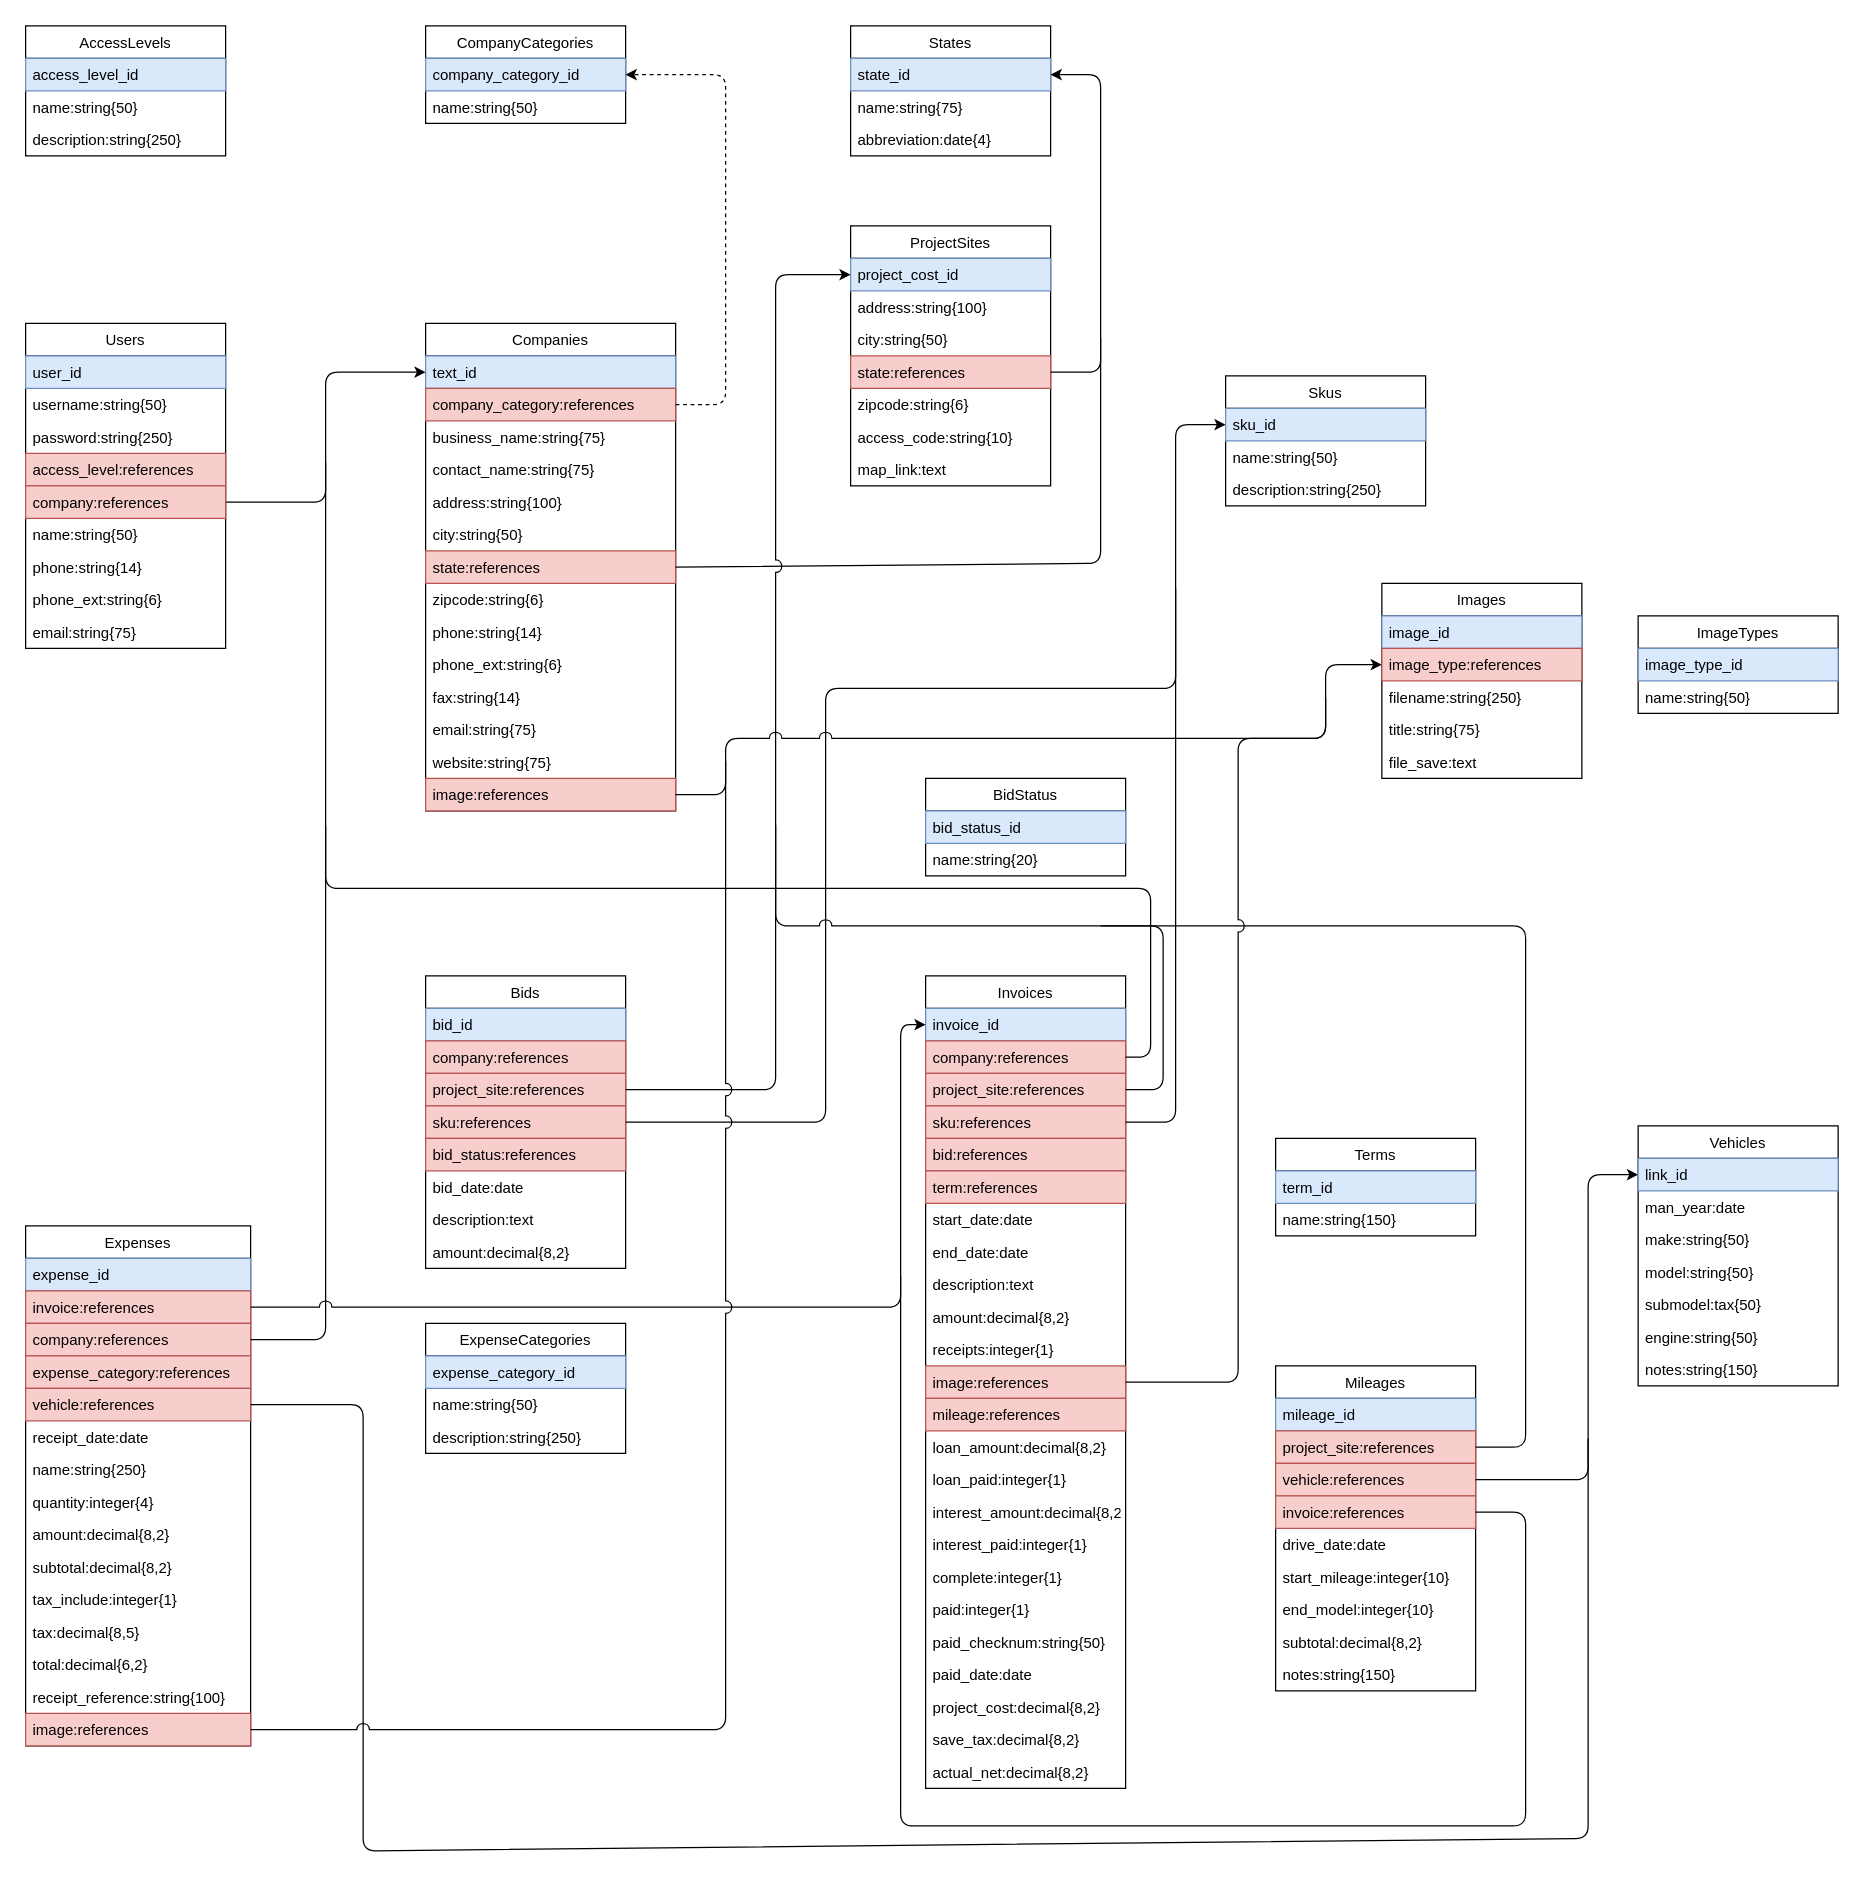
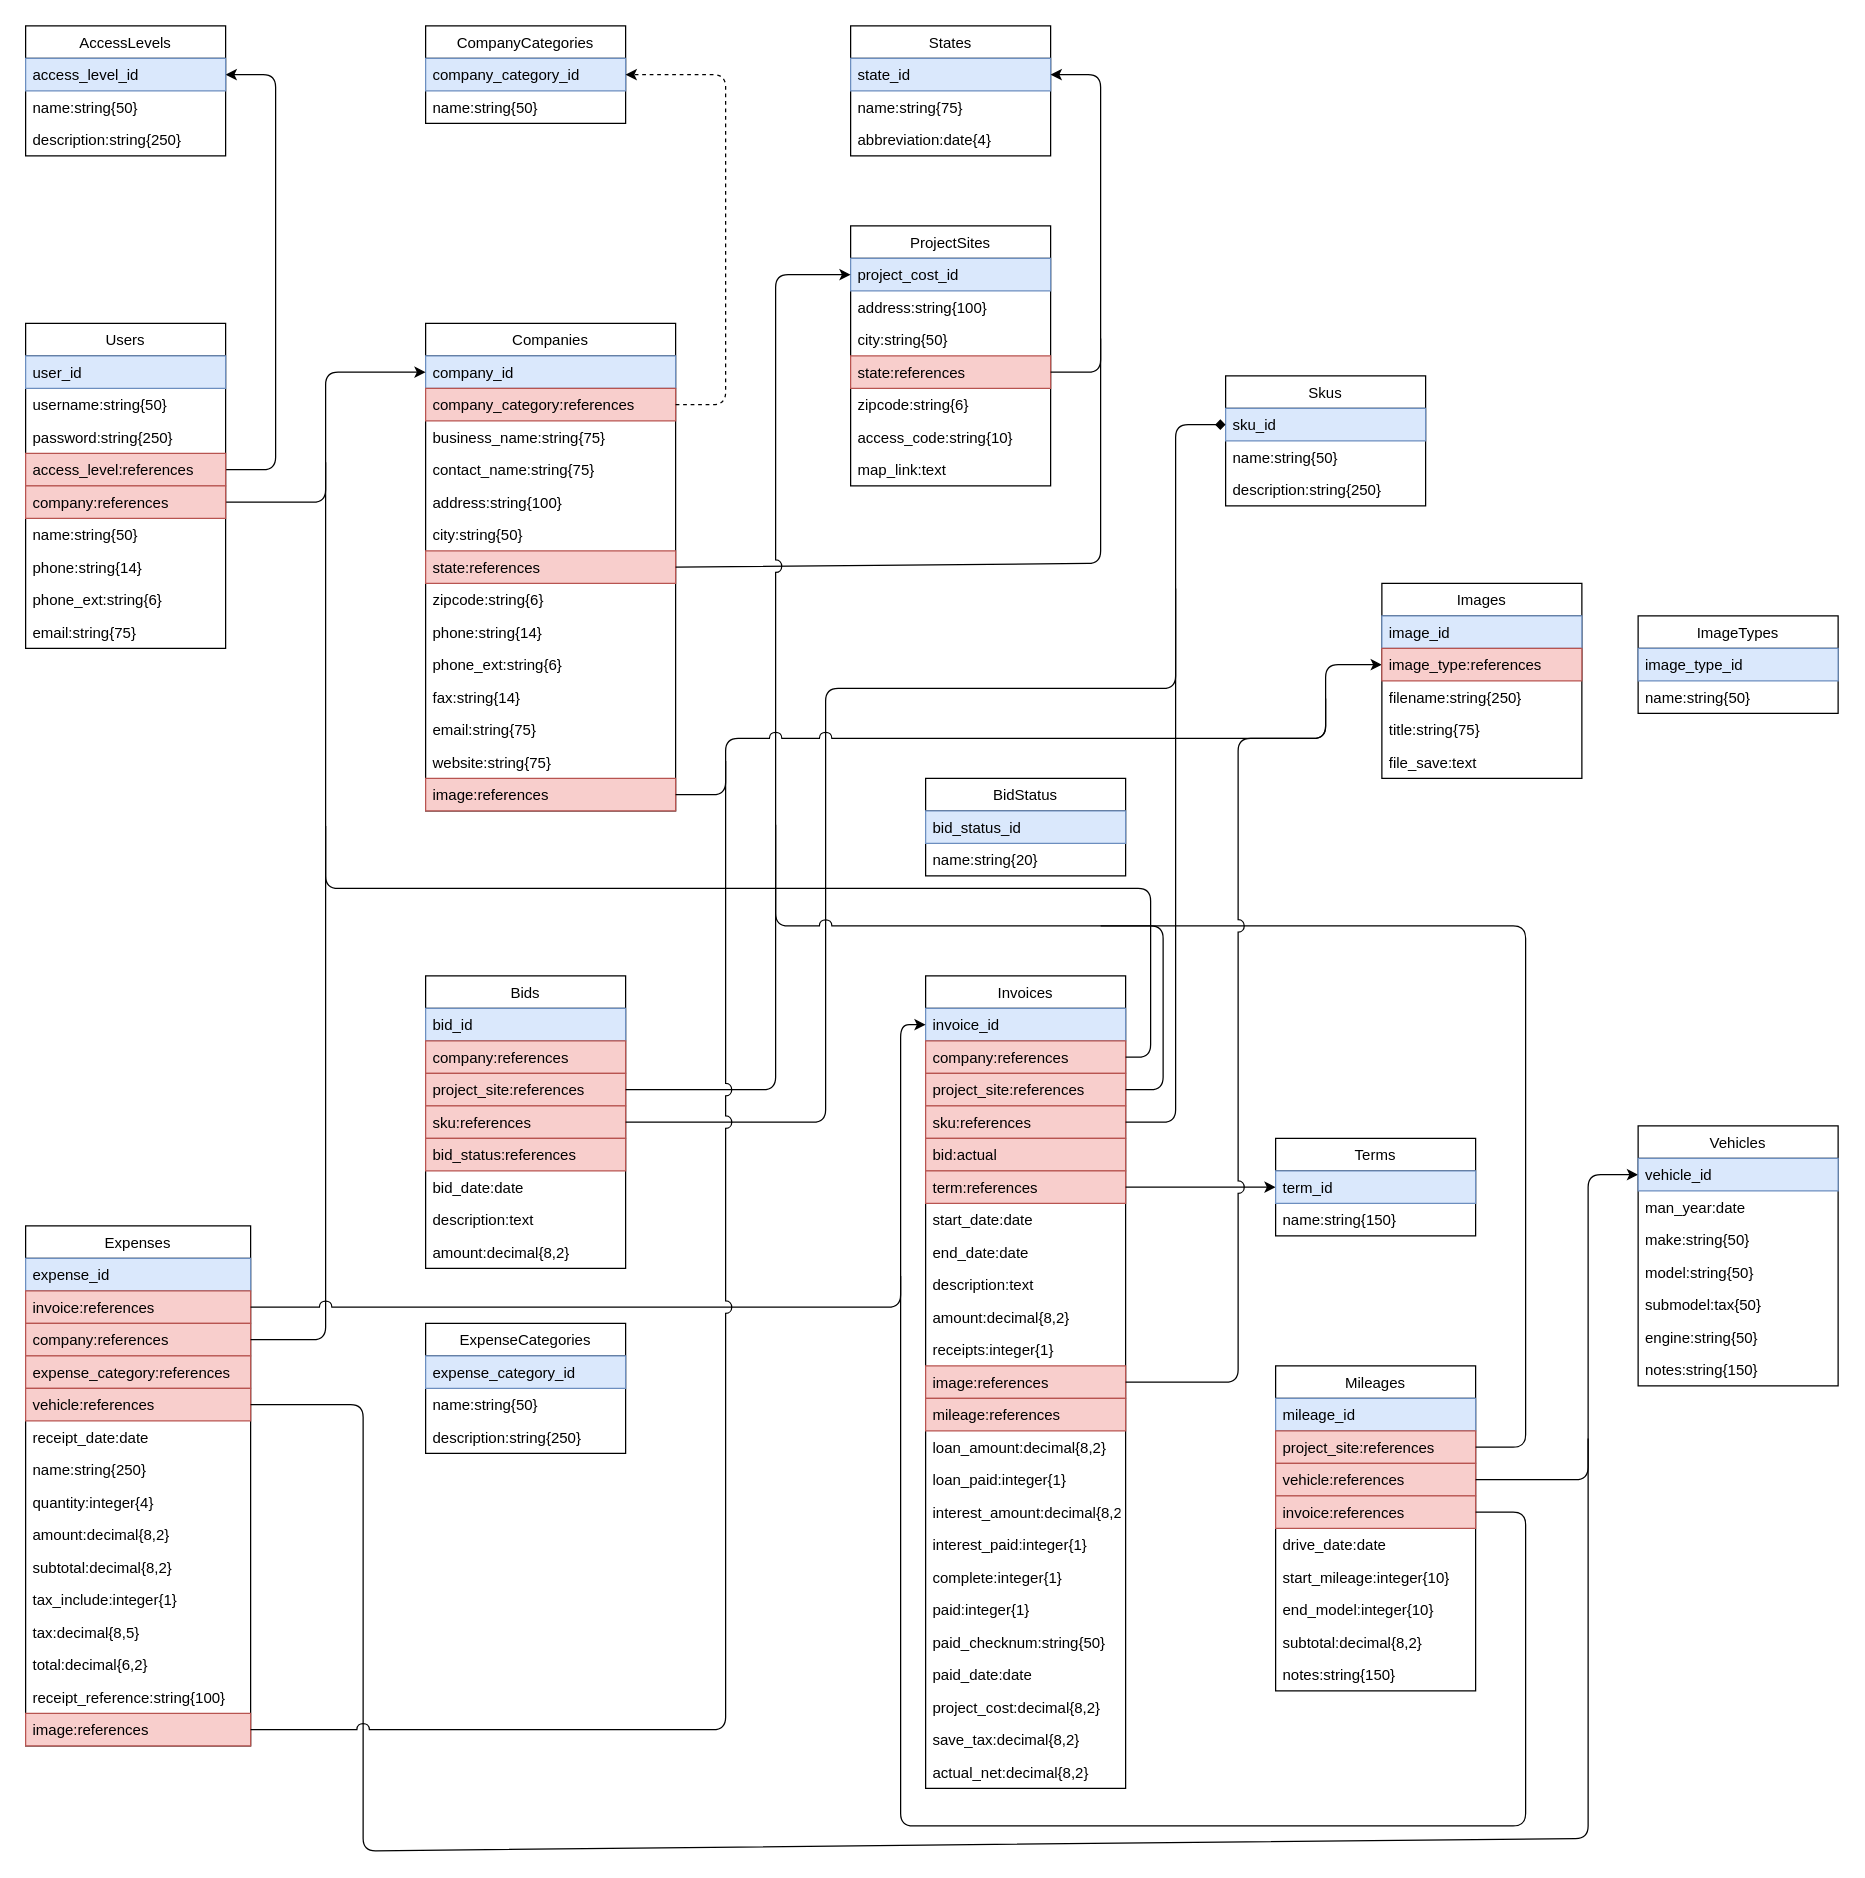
+ <mxCell id="41" value="" style="endArrow=classic;html=1;exitX=1;exitY=0.5;exitDx=0;exitDy=0;entryX=1;entryY=0.5;entryDx=0;entryDy=0;" parent="1" source="54" target="47" edge="1"><mxGeometry width="50" height="50" relative="1" as="geometry"><mxPoint x="60" y="320" as="sourcePoint" /><mxPoint x="110" y="270" as="targetPoint" /><Array as="points"><mxPoint x="220" y="375" /><mxPoint x="220" y="59" /></Array></mxGeometry></mxCell>
- <mxCell id="24" value="text_id" style="text;strokeColor=#6c8ebf;fillColor=#dae8fc;align=left;verticalAlign=top;spacingLeft=4;spacingRight=4;overflow=hidden;rotatable=0;points=[[0,0.5],[1,0.5]];portConstraint=eastwest;" parent="23" vertex="1"><mxGeometry y="26" width="200" height="26" as="geometry" /></mxCell>
+ <mxCell id="24" value="company_id" style="text;strokeColor=#6c8ebf;fillColor=#dae8fc;align=left;verticalAlign=top;spacingLeft=4;spacingRight=4;overflow=hidden;rotatable=0;points=[[0,0.5],[1,0.5]];portConstraint=eastwest;" parent="23" vertex="1"><mxGeometry y="26" width="200" height="26" as="geometry" /></mxCell>
- <mxCell id="65" value="" style="endArrow=classic;html=1;exitX=1;exitY=0.5;exitDx=0;exitDy=0;entryX=0;entryY=0.5;entryDx=0;entryDy=0;" parent="1" source="2" target="62" edge="1"><mxGeometry width="50" height="50" relative="1" as="geometry"><mxPoint x="650" y="810" as="sourcePoint" /><mxPoint x="700" y="760" as="targetPoint" /><Array as="points"><mxPoint x="660" y="897" /><mxPoint x="660" y="550" /><mxPoint x="940" y="550" /><mxPoint x="940" y="339" /></Array></mxGeometry></mxCell>
+ <mxCell id="65" value="" style="endArrow=diamond;html=1;exitX=1;exitY=0.5;exitDx=0;exitDy=0;entryX=0;entryY=0.5;entryDx=0;entryDy=0;" parent="1" source="2" target="62" edge="1"><mxGeometry width="50" height="50" relative="1" as="geometry"><mxPoint x="650" y="810" as="sourcePoint" /><mxPoint x="700" y="760" as="targetPoint" /><Array as="points"><mxPoint x="660" y="897" /><mxPoint x="660" y="550" /><mxPoint x="940" y="550" /><mxPoint x="940" y="339" /></Array></mxGeometry></mxCell>
- <mxCell id="74" value="bid:references" style="text;strokeColor=#b85450;fillColor=#f8cecc;align=left;verticalAlign=top;spacingLeft=4;spacingRight=4;overflow=hidden;rotatable=0;points=[[0,0.5],[1,0.5]];portConstraint=eastwest;" parent="69" vertex="1"><mxGeometry y="130" width="160" height="26" as="geometry" /></mxCell>
+ <mxCell id="74" value="bid:actual" style="text;strokeColor=#b85450;fillColor=#f8cecc;align=left;verticalAlign=top;spacingLeft=4;spacingRight=4;overflow=hidden;rotatable=0;points=[[0,0.5],[1,0.5]];portConstraint=eastwest;" parent="69" vertex="1"><mxGeometry y="130" width="160" height="26" as="geometry" /></mxCell>
- <mxCell id="150" value="link_id" style="text;strokeColor=#6c8ebf;fillColor=#dae8fc;align=left;verticalAlign=top;spacingLeft=4;spacingRight=4;overflow=hidden;rotatable=0;points=[[0,0.5],[1,0.5]];portConstraint=eastwest;" parent="149" vertex="1"><mxGeometry y="26" width="160" height="26" as="geometry" /></mxCell>
+ <mxCell id="150" value="vehicle_id" style="text;strokeColor=#6c8ebf;fillColor=#dae8fc;align=left;verticalAlign=top;spacingLeft=4;spacingRight=4;overflow=hidden;rotatable=0;points=[[0,0.5],[1,0.5]];portConstraint=eastwest;" parent="149" vertex="1"><mxGeometry y="26" width="160" height="26" as="geometry" /></mxCell>
+ <mxCell id="101" value="" style="endArrow=classic;html=1;exitX=1;exitY=0.5;exitDx=0;exitDy=0;entryX=0;entryY=0.5;entryDx=0;entryDy=0;" parent="1" source="75" target="102" edge="1"><mxGeometry width="50" height="50" relative="1" as="geometry"><mxPoint x="1070" y="940" as="sourcePoint" /><mxPoint x="1120" y="890" as="targetPoint" /></mxGeometry></mxCell>
